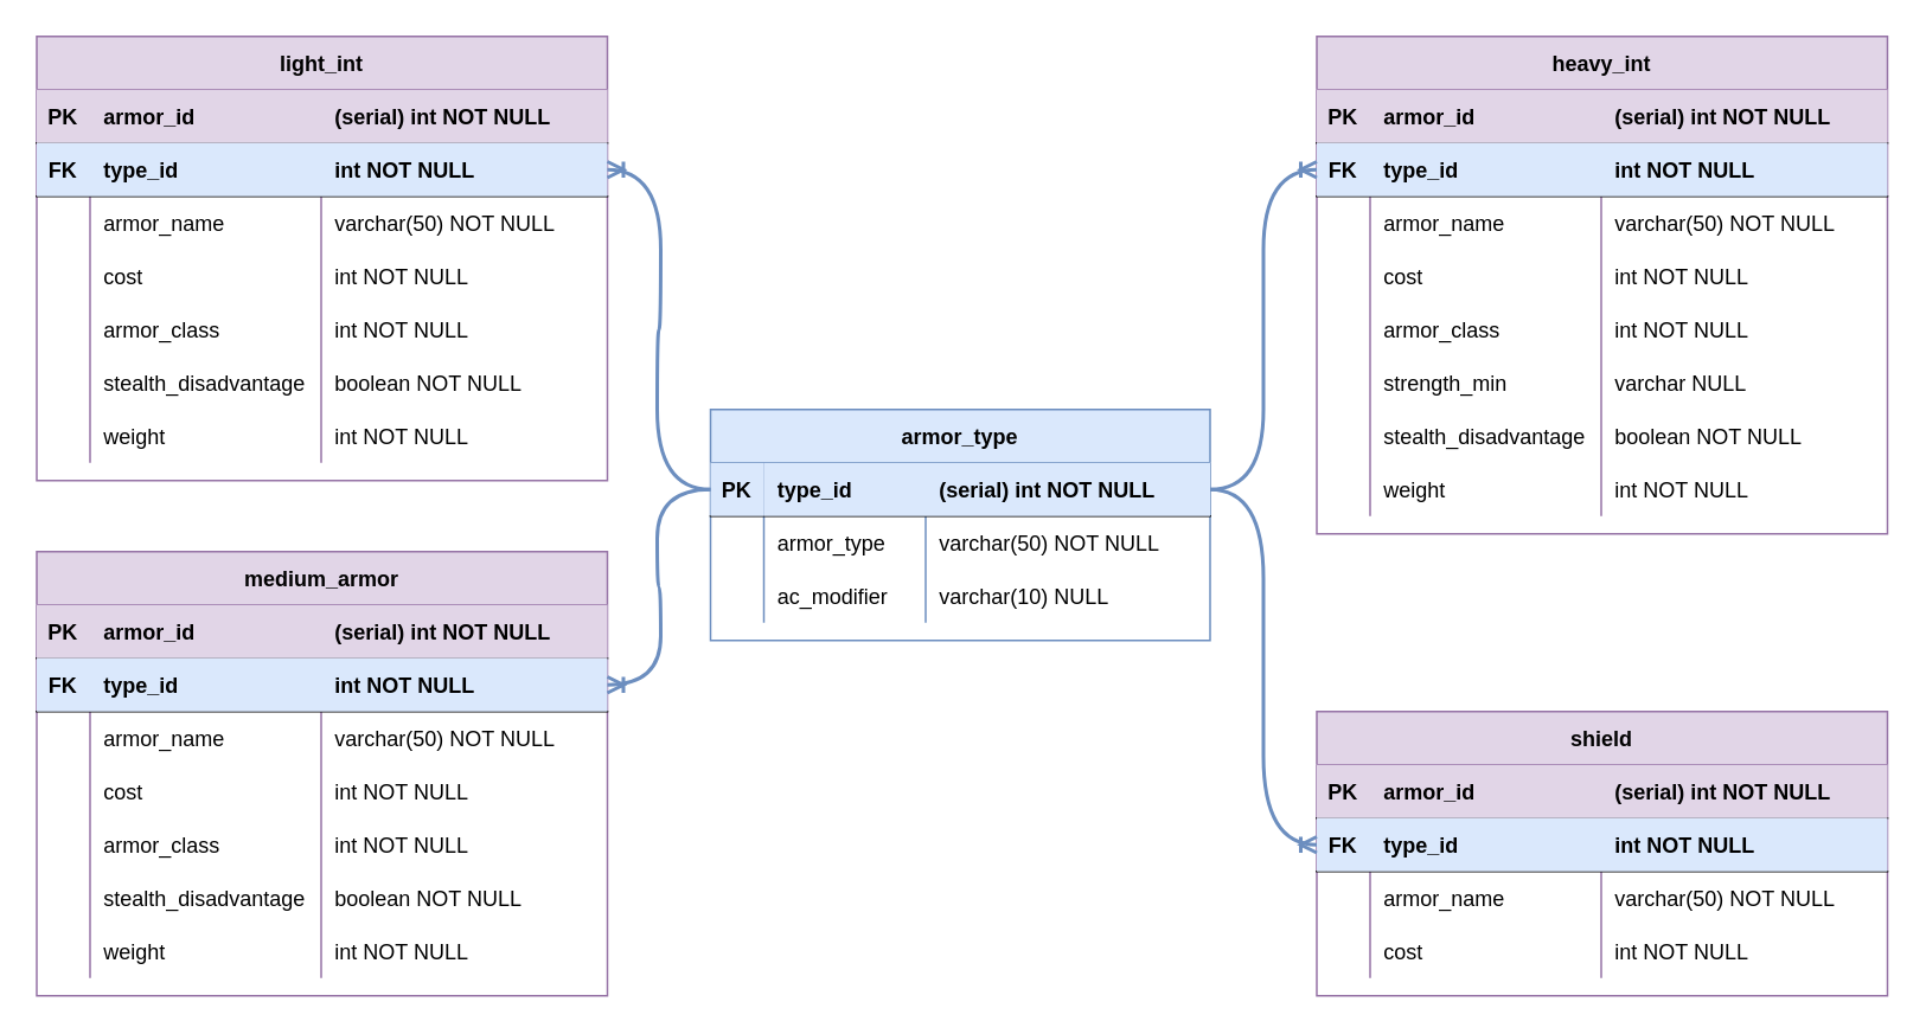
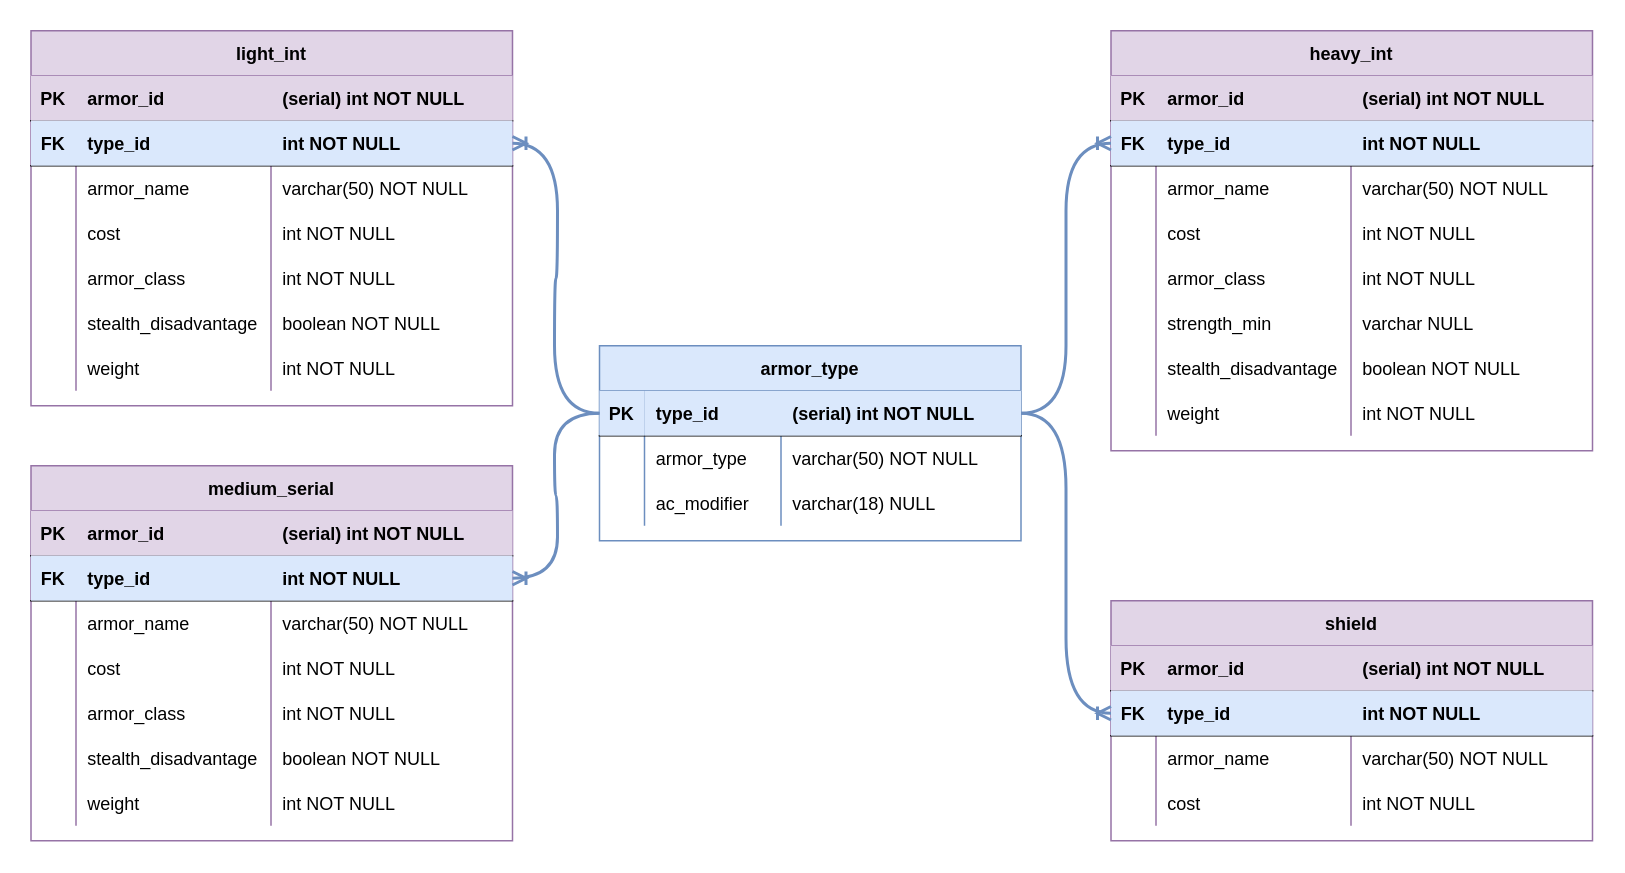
- <mxCell id="44" value="medium_armor" style="shape=table;startSize=30;container=1;collapsible=1;childLayout=tableLayout;fixedRows=1;rowLines=0;fontStyle=1;align=center;resizeLast=1;fillColor=#e1d5e7;strokeColor=#9673a6;" vertex="1" parent="1"><mxGeometry x="20" y="310" width="321" height="250" as="geometry" /></mxCell>
+ <mxCell id="44" value="medium_serial" style="shape=table;startSize=30;container=1;collapsible=1;childLayout=tableLayout;fixedRows=1;rowLines=0;fontStyle=1;align=center;resizeLast=1;fillColor=#e1d5e7;strokeColor=#9673a6;" vertex="1" parent="1"><mxGeometry x="20" y="310" width="321" height="250" as="geometry" /></mxCell>
- <mxCell id="14" value="varchar(10) NULL" style="shape=partialRectangle;overflow=hidden;connectable=0;fillColor=none;top=0;left=0;bottom=0;right=0;align=left;spacingLeft=6;" vertex="1" parent="11"><mxGeometry x="121" width="160" height="30" as="geometry"><mxRectangle width="160" height="30" as="alternateBounds" /></mxGeometry></mxCell>
+ <mxCell id="14" value="varchar(18) NULL" style="shape=partialRectangle;overflow=hidden;connectable=0;fillColor=none;top=0;left=0;bottom=0;right=0;align=left;spacingLeft=6;" vertex="1" parent="11"><mxGeometry x="121" width="160" height="30" as="geometry"><mxRectangle width="160" height="30" as="alternateBounds" /></mxGeometry></mxCell>
